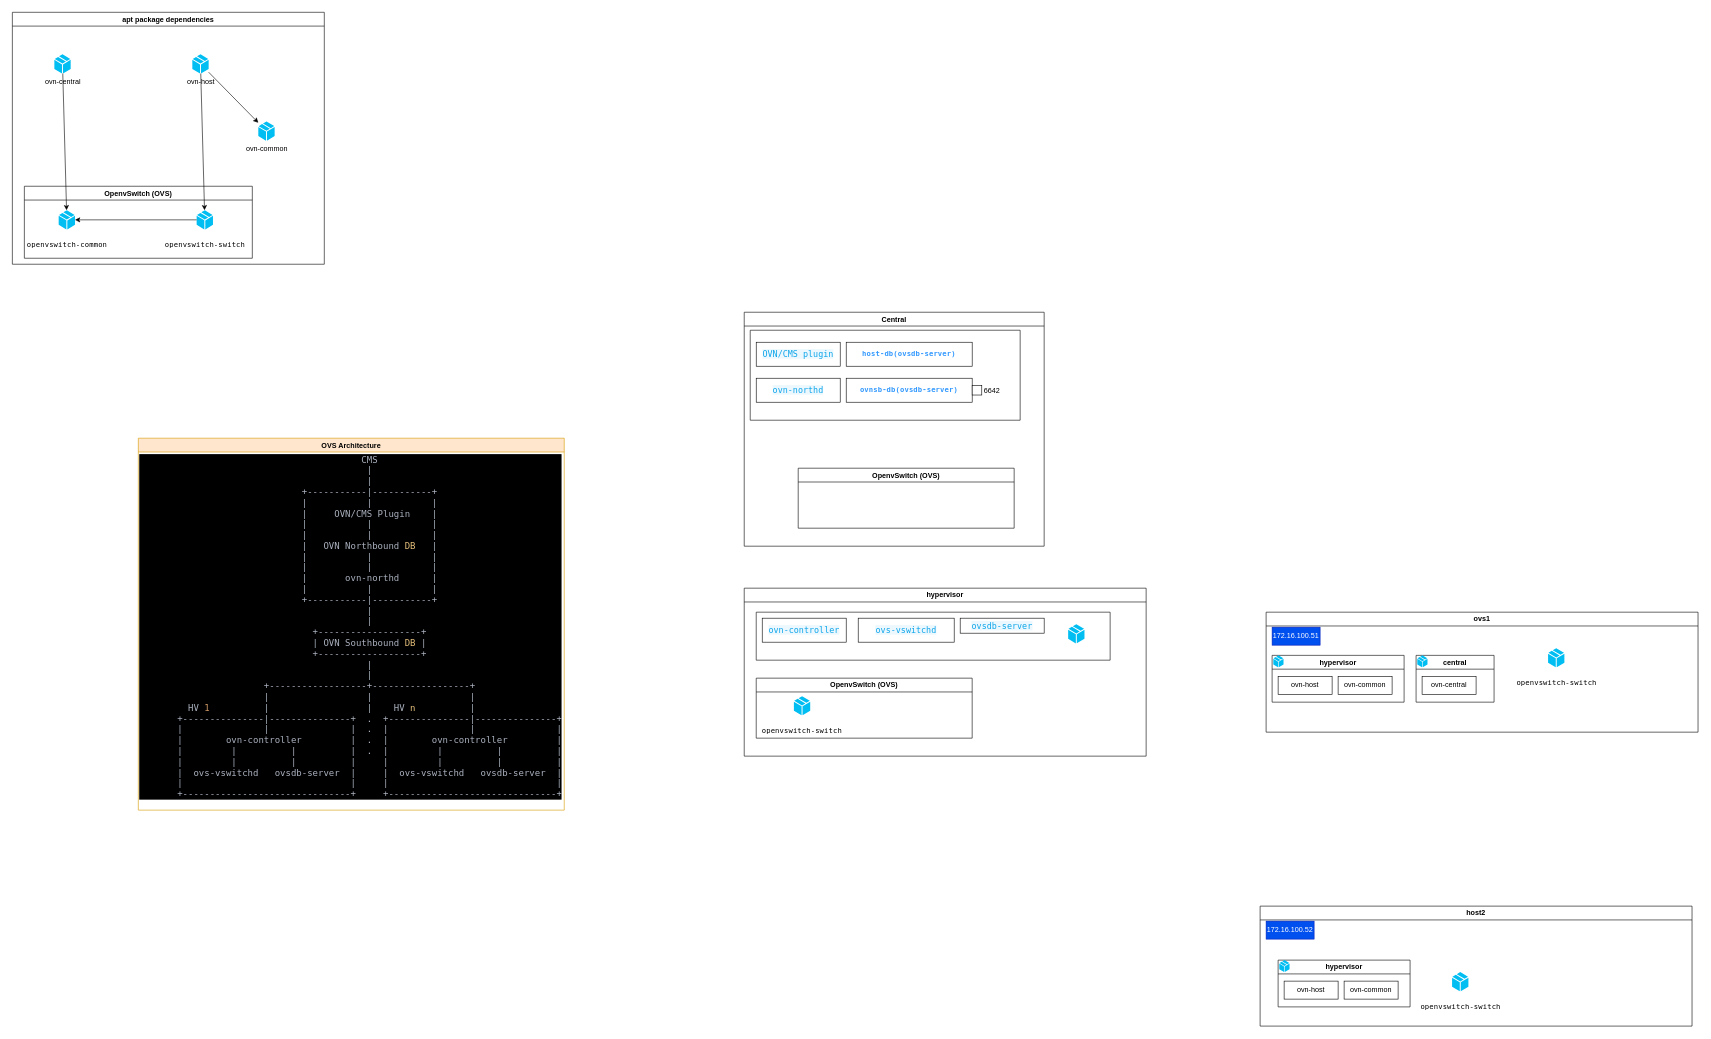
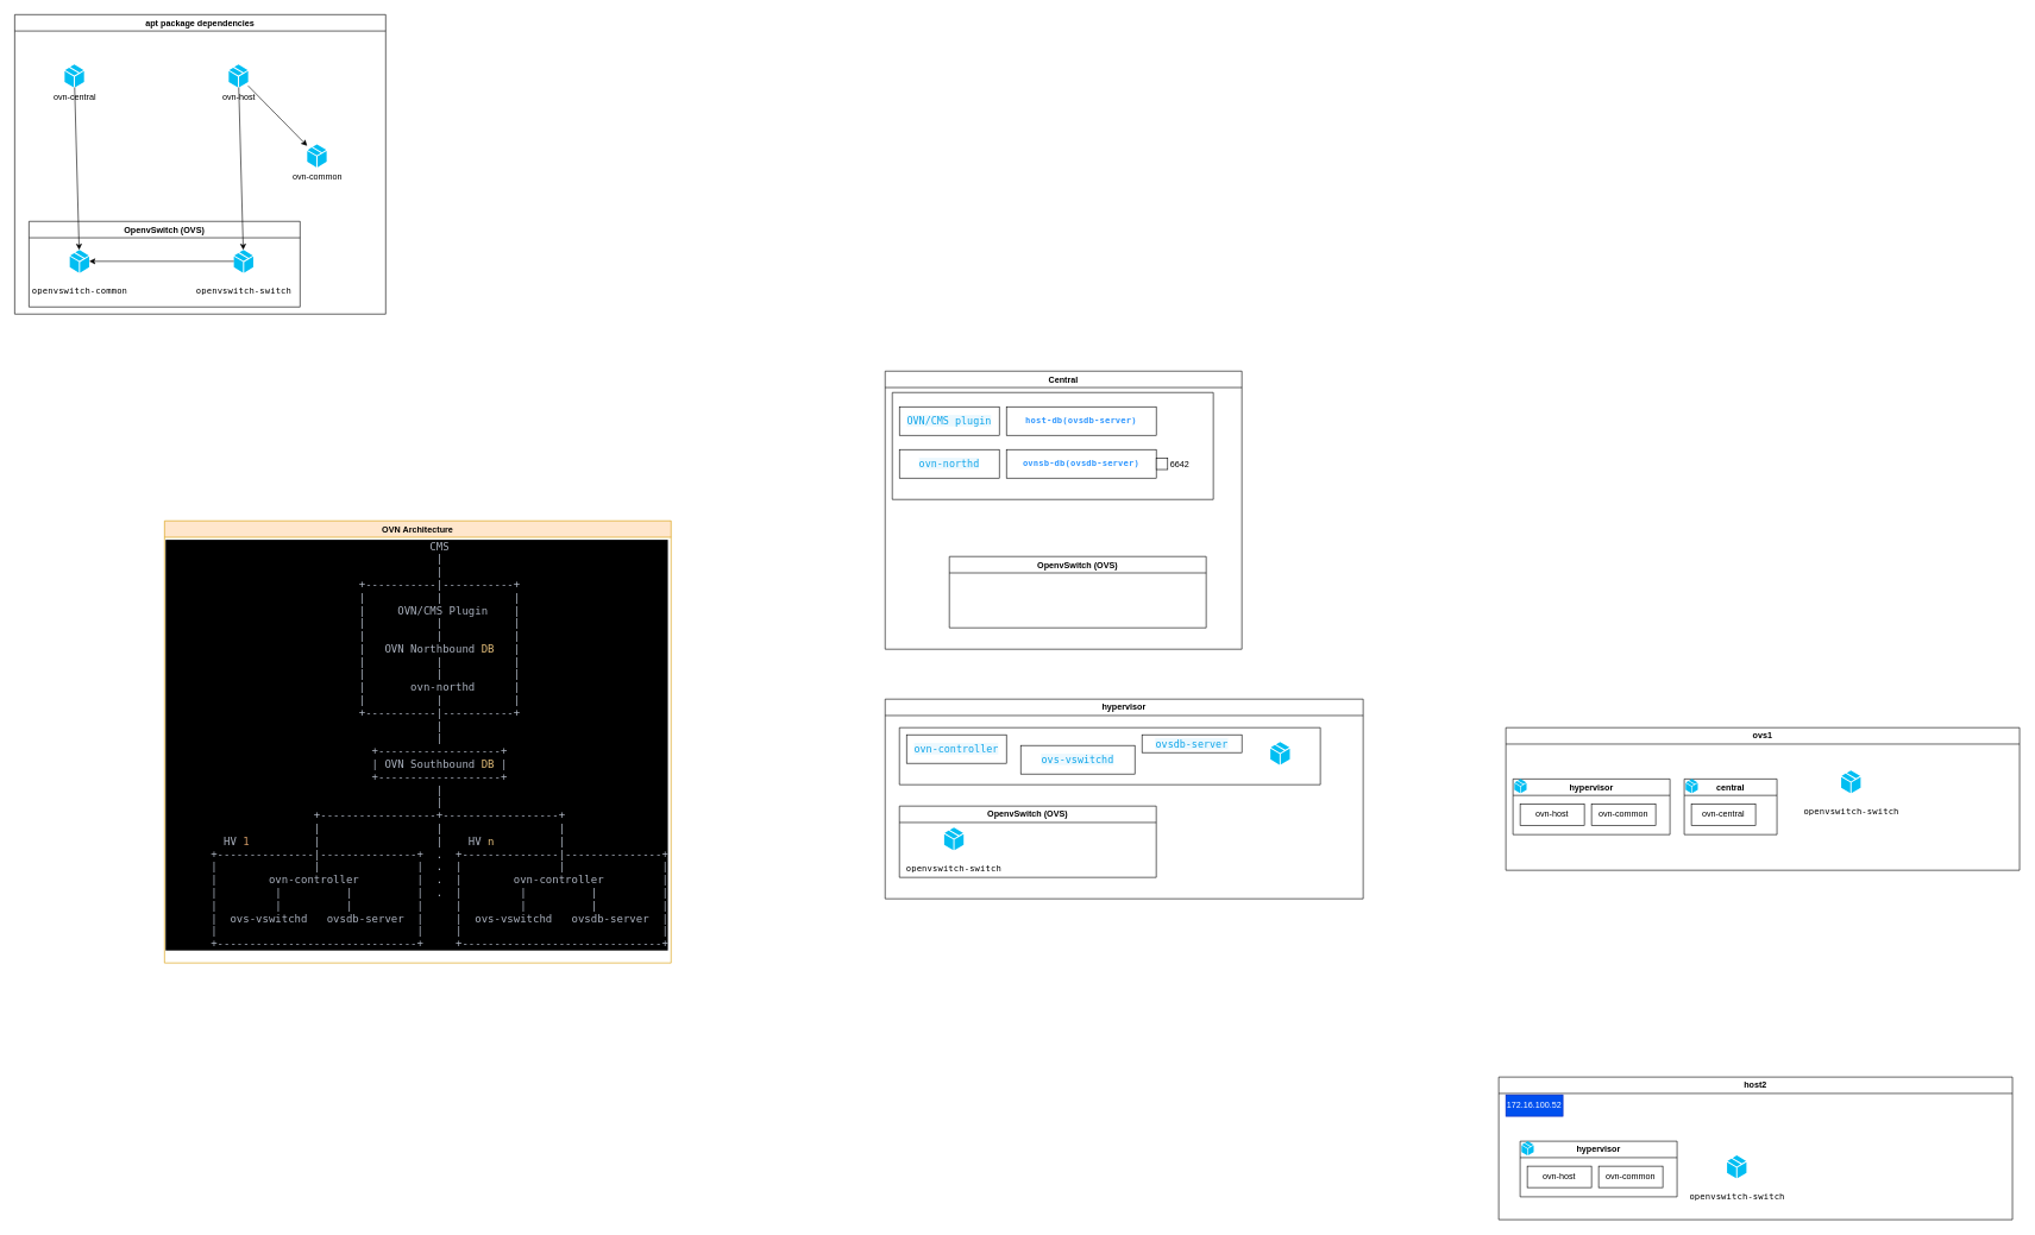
- <mxCell id="2" value="OVS Architecture" style="swimlane;whiteSpace=wrap;html=1;fillColor=#ffe6cc;strokeColor=#d79b00;" vertex="1" parent="1"><mxGeometry x="230" y="730" width="710" height="620" as="geometry" /></mxCell>
+ <mxCell id="2" value="OVN Architecture" style="swimlane;whiteSpace=wrap;html=1;fillColor=#ffe6cc;strokeColor=#d79b00;" vertex="1" parent="1"><mxGeometry x="230" y="730" width="710" height="620" as="geometry" /></mxCell>
- <mxCell id="15" value="&lt;span style=&quot;color: rgb(14, 165, 233); font-family: &amp;quot;Operator Mono&amp;quot;, Consolas, Monaco, Menlo, monospace; font-size: 14px; text-align: left; background-color: rgba(15, 164, 233, 0.08);&quot;&gt;ovs-vswitchd&lt;/span&gt;" style="whiteSpace=wrap;html=1;" vertex="1" parent="13"><mxGeometry x="170" y="10" width="160" height="40" as="geometry" /></mxCell>
+ <mxCell id="15" value="&lt;span style=&quot;color: rgb(14, 165, 233); font-family: &amp;quot;Operator Mono&amp;quot;, Consolas, Monaco, Menlo, monospace; font-size: 14px; text-align: left; background-color: rgba(15, 164, 233, 0.08);&quot;&gt;ovs-vswitchd&lt;/span&gt;" style="whiteSpace=wrap;html=1;" vertex="1" parent="13"><mxGeometry x="170" y="25" width="160" height="40" as="geometry" /></mxCell>
- <mxCell id="21" value="172.16.100.51" style="text;strokeColor=#001DBC;align=center;fillColor=#0050ef;html=1;verticalAlign=middle;whiteSpace=wrap;rounded=0;fontColor=#ffffff;" vertex="1" parent="20"><mxGeometry x="10" y="25" width="80" height="30" as="geometry" /></mxCell>
